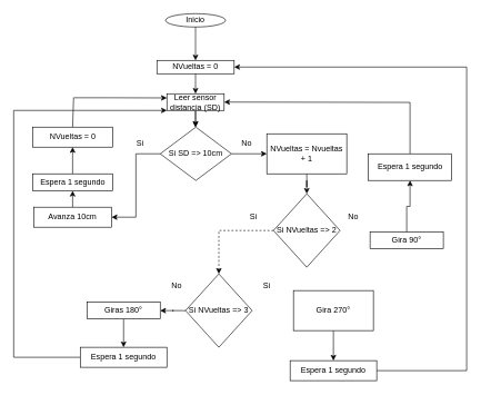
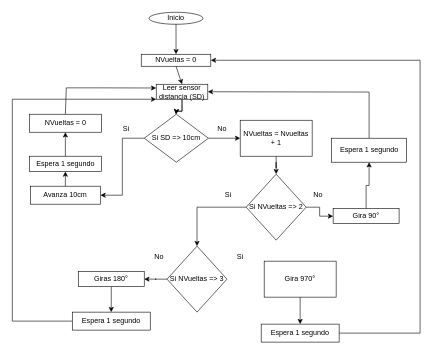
- <mxCell id="5" value="Leer sensor distancia (SD)" style="whiteSpace=wrap;html=1;" parent="1" vertex="1"><mxGeometry x="250" y="140" width="86" height="25" as="geometry" /></mxCell>
+ <mxCell id="5" value="Leer sensor distancia (SD)" style="whiteSpace=wrap;html=1;" parent="1" vertex="1"><mxGeometry x="260" y="140" width="86" height="25" as="geometry" /></mxCell>
- <mxCell id="17" value="" style="edgeStyle=orthogonalEdgeStyle;rounded=0;orthogonalLoop=1;jettySize=auto;html=1;dashed=1;" edge="1" parent="1" source="18" target="36"><mxGeometry relative="1" as="geometry" /></mxCell>
+ <mxCell id="17" value="" style="edgeStyle=orthogonalEdgeStyle;rounded=0;orthogonalLoop=1;jettySize=auto;html=1;" edge="1" parent="1" source="18" target="36"><mxGeometry relative="1" as="geometry" /></mxCell>
+ <mxCell id="16" value="" style="edgeStyle=orthogonalEdgeStyle;rounded=0;orthogonalLoop=1;jettySize=auto;html=1;" parent="1" source="18" target="22" edge="1"><mxGeometry relative="1" as="geometry" /></mxCell>
- <mxCell id="40" value="Gira 270°" style="whiteSpace=wrap;html=1;" vertex="1" parent="1"><mxGeometry x="440" y="435" width="120" height="60" as="geometry" /></mxCell>
+ <mxCell id="40" value="Gira 970°" style="whiteSpace=wrap;html=1;" vertex="1" parent="1"><mxGeometry x="440" y="435" width="120" height="60" as="geometry" /></mxCell>
